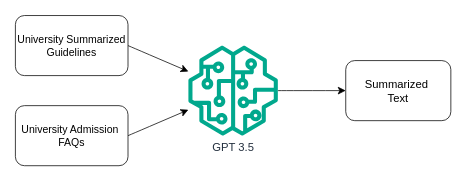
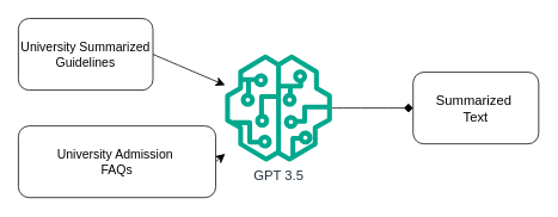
- <mxCell id="2" value="" style="edgeStyle=none;curved=1;rounded=0;orthogonalLoop=1;jettySize=auto;html=1;fontSize=12;startSize=8;endSize=8;" edge="1" parent="1" source="3" target="8"><mxGeometry relative="1" as="geometry" /></mxCell>
+ <mxCell id="2" value="" style="edgeStyle=none;curved=1;rounded=0;orthogonalLoop=1;jettySize=auto;html=1;fontSize=12;startSize=8;endSize=8;endArrow=diamond;" edge="1" parent="1" source="3" target="8"><mxGeometry relative="1" as="geometry" /></mxCell>
- <mxCell id="7" value="University Admission&amp;nbsp;&lt;div style=&quot;font-size: 14px;&quot;&gt;FAQs&lt;/div&gt;" style="rounded=1;whiteSpace=wrap;html=1;fontSize=14;" vertex="1" parent="1"><mxGeometry x="20" y="140" width="150" height="80" as="geometry" /></mxCell>
+ <mxCell id="7" value="University Admission&amp;nbsp;&lt;div style=&quot;font-size: 14px;&quot;&gt;FAQs&lt;/div&gt;" style="rounded=1;whiteSpace=wrap;html=1;fontSize=14;" vertex="1" parent="1"><mxGeometry x="20" y="140" width="220" height="80" as="geometry" /></mxCell>
